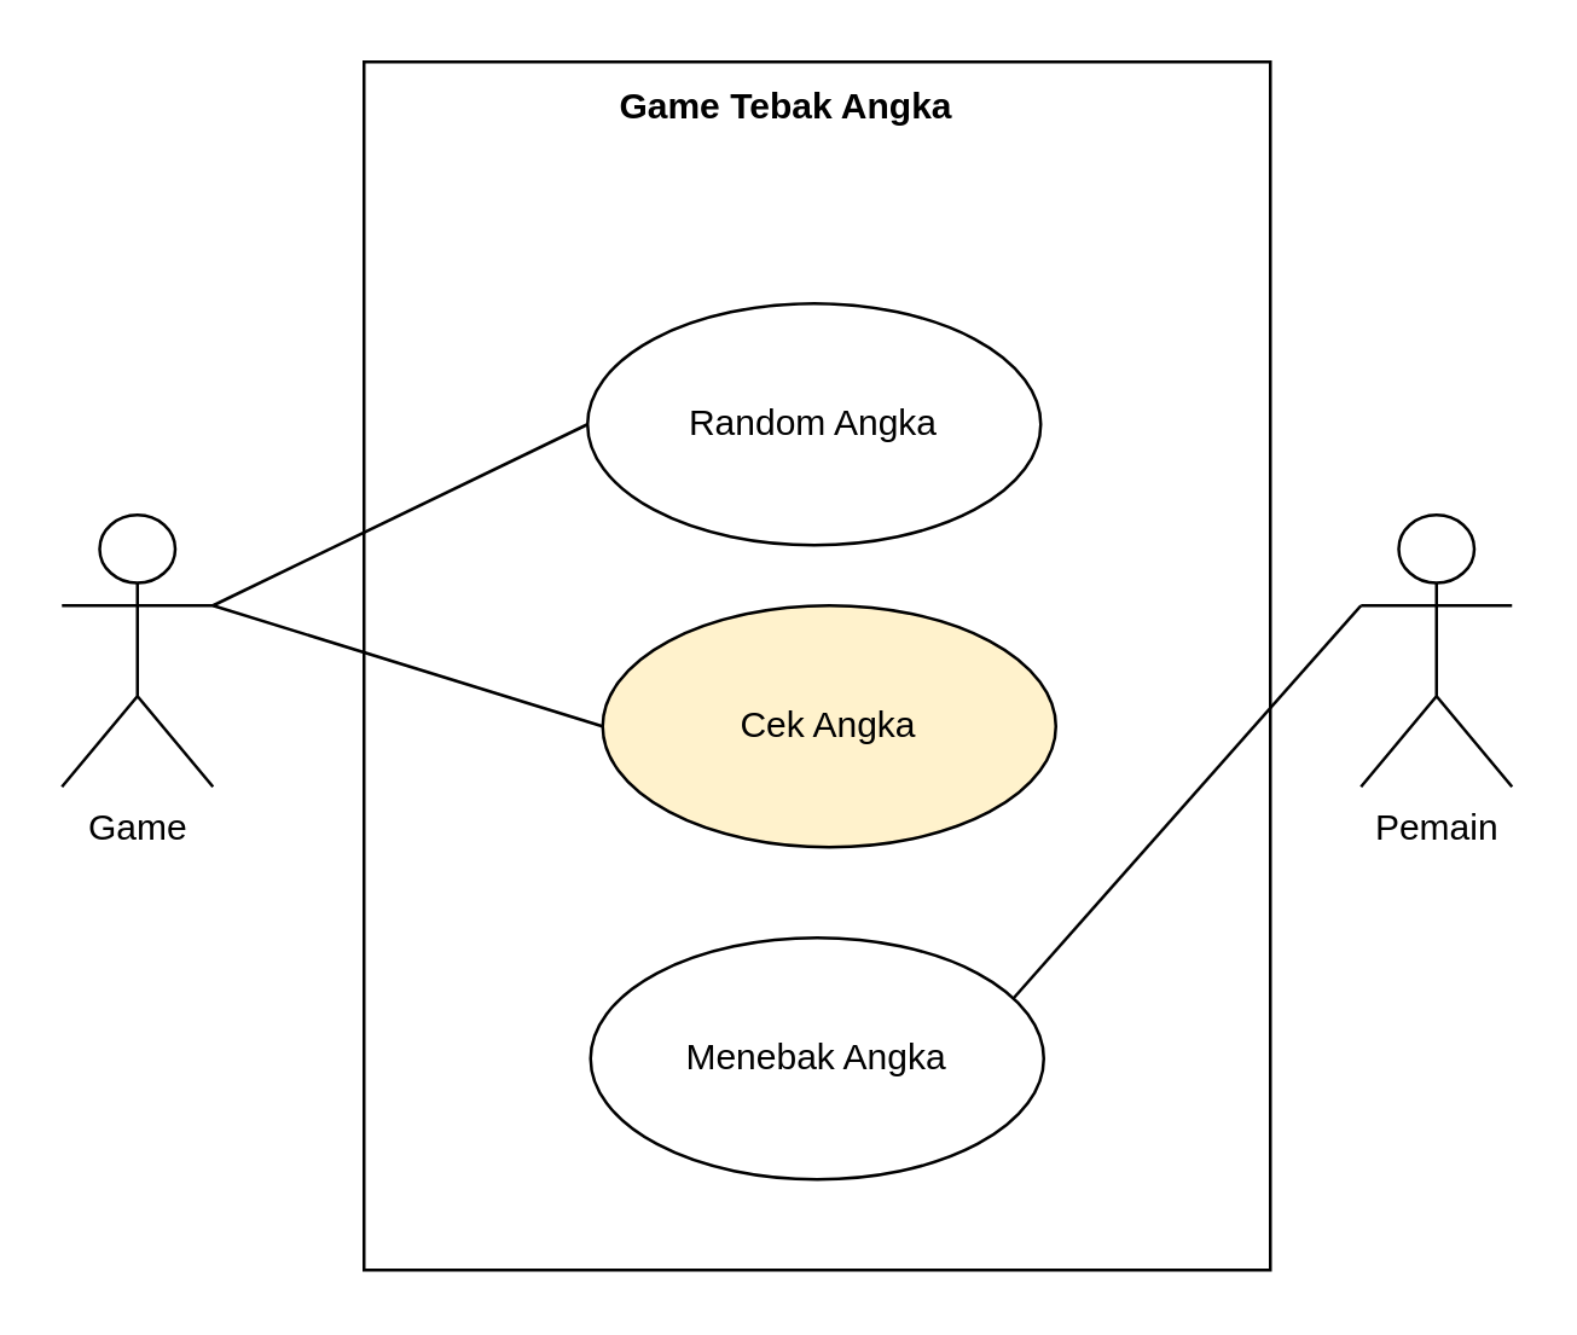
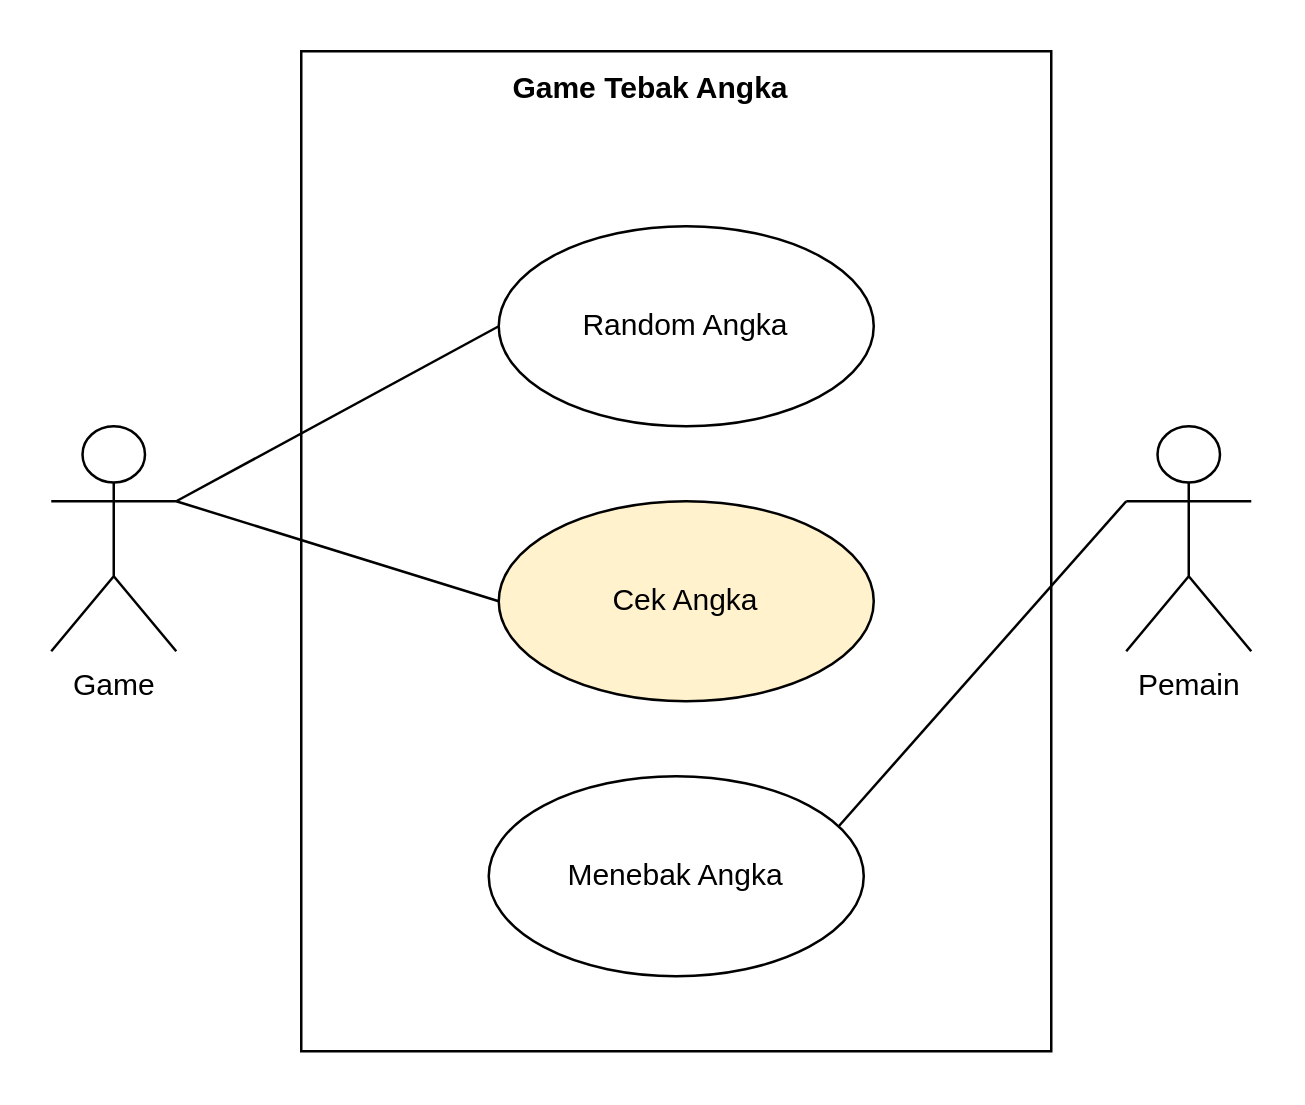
- <mxCell id="4" value="Random Angka" style="ellipse;whiteSpace=wrap;html=1;" vertex="1" parent="1"><mxGeometry x="194" y="100" width="150" height="80" as="geometry" /></mxCell>
+ <mxCell id="4" value="Random Angka" style="ellipse;whiteSpace=wrap;html=1;" vertex="1" parent="1"><mxGeometry x="199" y="90" width="150" height="80" as="geometry" /></mxCell>
